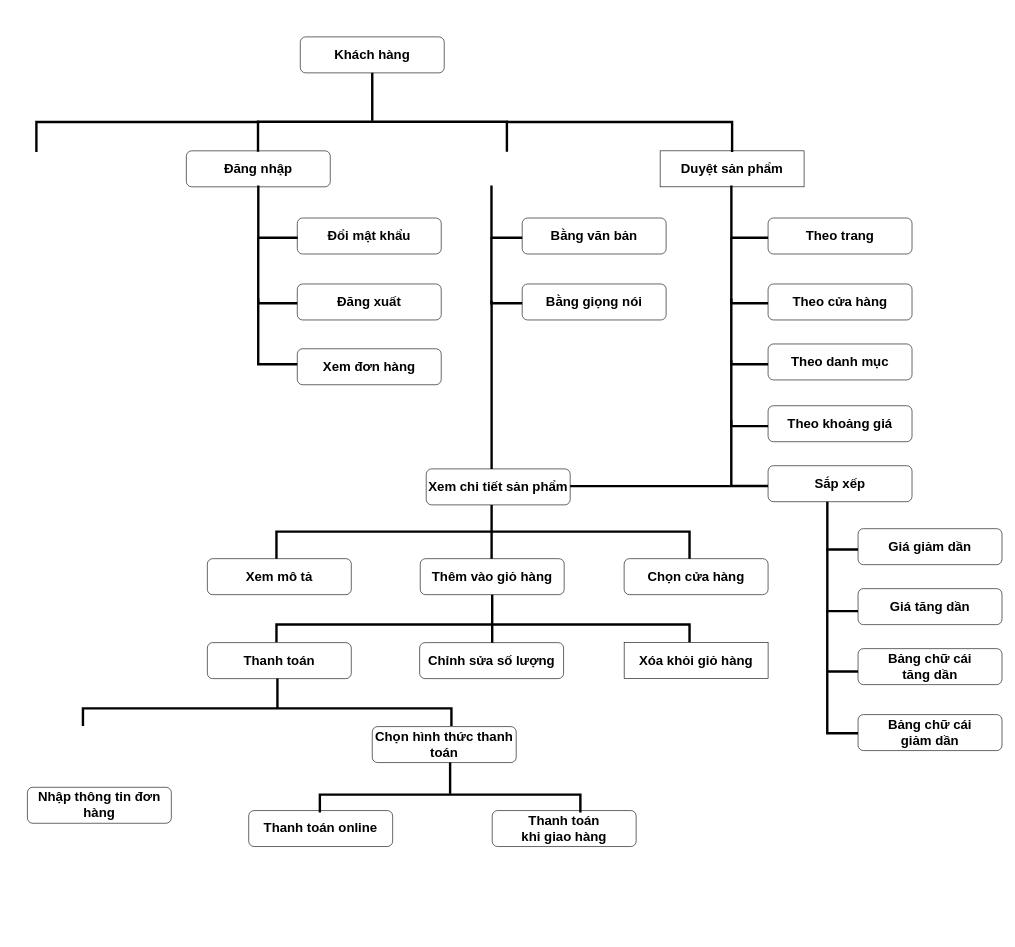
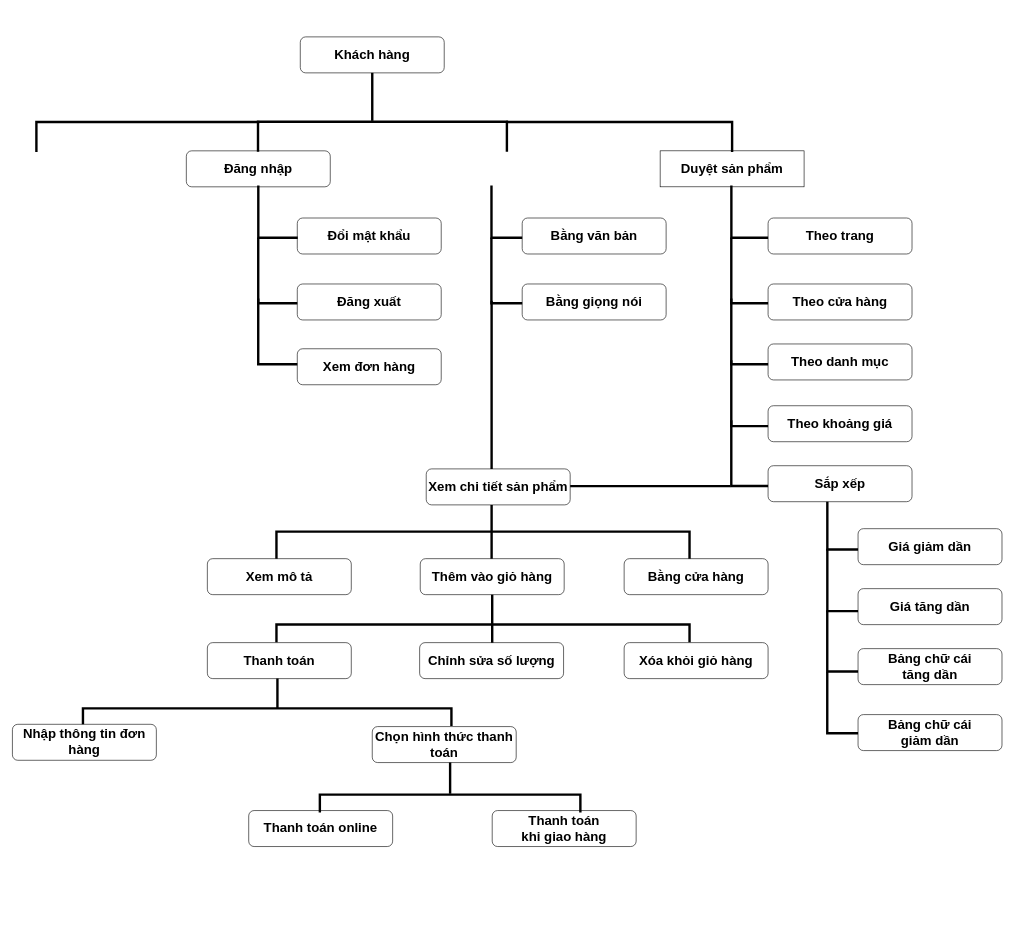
- <mxCell id="28" value="Chọn cửa hàng" style="rounded=1;whiteSpace=wrap;html=1;fontSize=22;fontStyle=1" vertex="1" parent="1"><mxGeometry x="1040" y="931" width="240" height="60" as="geometry" /></mxCell>
+ <mxCell id="28" value="Bằng cửa hàng" style="rounded=1;whiteSpace=wrap;html=1;fontSize=22;fontStyle=1" vertex="1" parent="1"><mxGeometry x="1040" y="931" width="240" height="60" as="geometry" /></mxCell>
- <mxCell id="31" value="Xóa khỏi giỏ hàng" style="whiteSpace=wrap;html=1;fontSize=22;fontStyle=1;rounded=0;" vertex="1" parent="1"><mxGeometry x="1040" y="1071" width="240" height="60" as="geometry" /></mxCell>
+ <mxCell id="31" value="Xóa khỏi giỏ hàng" style="rounded=1;whiteSpace=wrap;html=1;fontSize=22;fontStyle=1" vertex="1" parent="1"><mxGeometry x="1040" y="1071" width="240" height="60" as="geometry" /></mxCell>
- <mxCell id="35" value="Nhập thông tin đơn hàng" style="rounded=1;whiteSpace=wrap;html=1;fontSize=22;fontStyle=1" vertex="1" parent="1"><mxGeometry x="45" y="1312.19" width="240" height="60" as="geometry" /></mxCell>
+ <mxCell id="35" value="Nhập thông tin đơn hàng" style="rounded=1;whiteSpace=wrap;html=1;fontSize=22;fontStyle=1" vertex="1" parent="1"><mxGeometry x="20" y="1207.19" width="240" height="60" as="geometry" /></mxCell>
